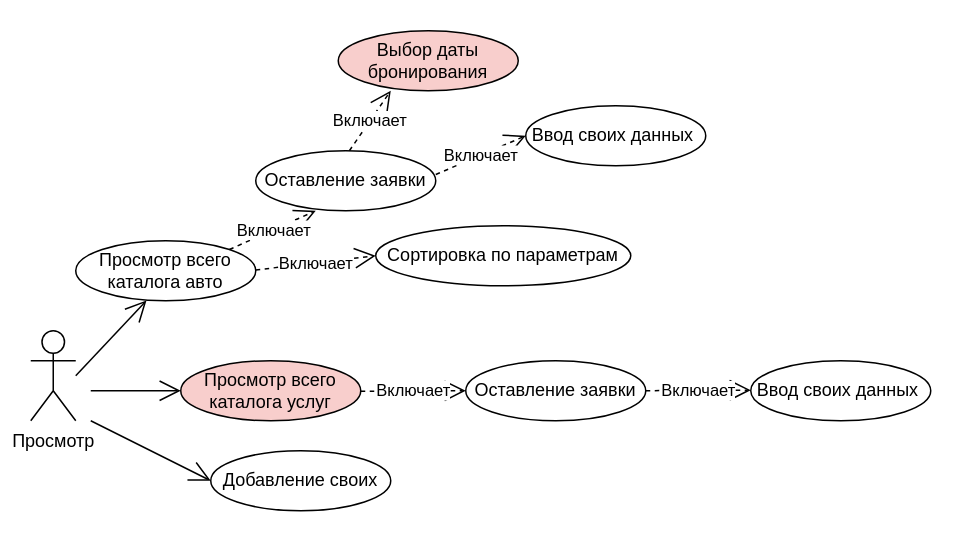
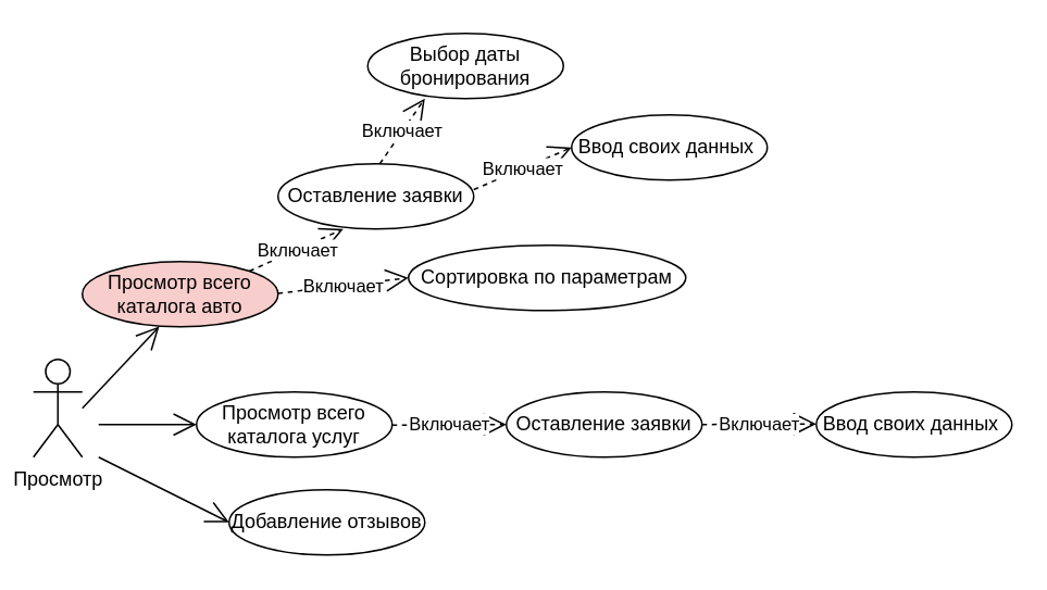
- <mxCell id="18" value="Выбор даты бронирования" style="ellipse;whiteSpace=wrap;html=1;fillColor=#f8cecc;" vertex="1" parent="1"><mxGeometry x="225" y="20" width="120" height="40" as="geometry" /></mxCell>
+ <mxCell id="18" value="Выбор даты бронирования" style="ellipse;whiteSpace=wrap;html=1;" vertex="1" parent="1"><mxGeometry x="225" y="20" width="120" height="40" as="geometry" /></mxCell>
- <mxCell id="4" value="Просмотр всего каталога авто" style="ellipse;whiteSpace=wrap;html=1;" vertex="1" parent="1"><mxGeometry x="50" y="160" width="120" height="40" as="geometry" /></mxCell>
+ <mxCell id="4" value="Просмотр всего каталога авто" style="ellipse;whiteSpace=wrap;html=1;fillColor=#f8cecc;" vertex="1" parent="1"><mxGeometry x="50" y="160" width="120" height="40" as="geometry" /></mxCell>
- <mxCell id="8" value="Просмотр всего каталога услуг" style="ellipse;whiteSpace=wrap;html=1;fillColor=#f8cecc;" vertex="1" parent="1"><mxGeometry x="120" y="240" width="120" height="40" as="geometry" /></mxCell>
+ <mxCell id="8" value="Просмотр всего каталога услуг" style="ellipse;whiteSpace=wrap;html=1;" vertex="1" parent="1"><mxGeometry x="120" y="240" width="120" height="40" as="geometry" /></mxCell>
- <mxCell id="20" value="Добавление своих" style="ellipse;whiteSpace=wrap;html=1;" vertex="1" parent="1"><mxGeometry x="140" y="300" width="120" height="40" as="geometry" /></mxCell>
+ <mxCell id="20" value="Добавление отзывов" style="ellipse;whiteSpace=wrap;html=1;" vertex="1" parent="1"><mxGeometry x="140" y="300" width="120" height="40" as="geometry" /></mxCell>
